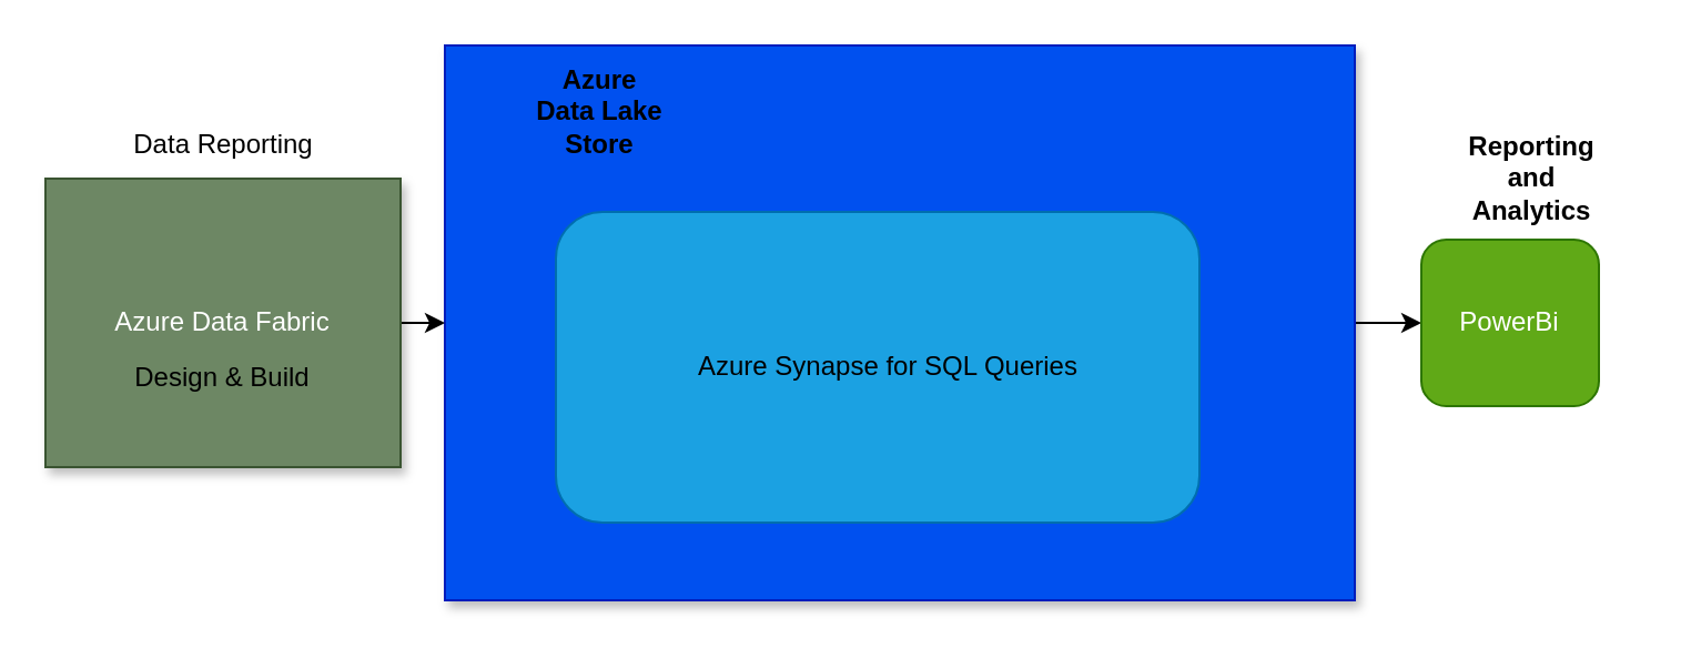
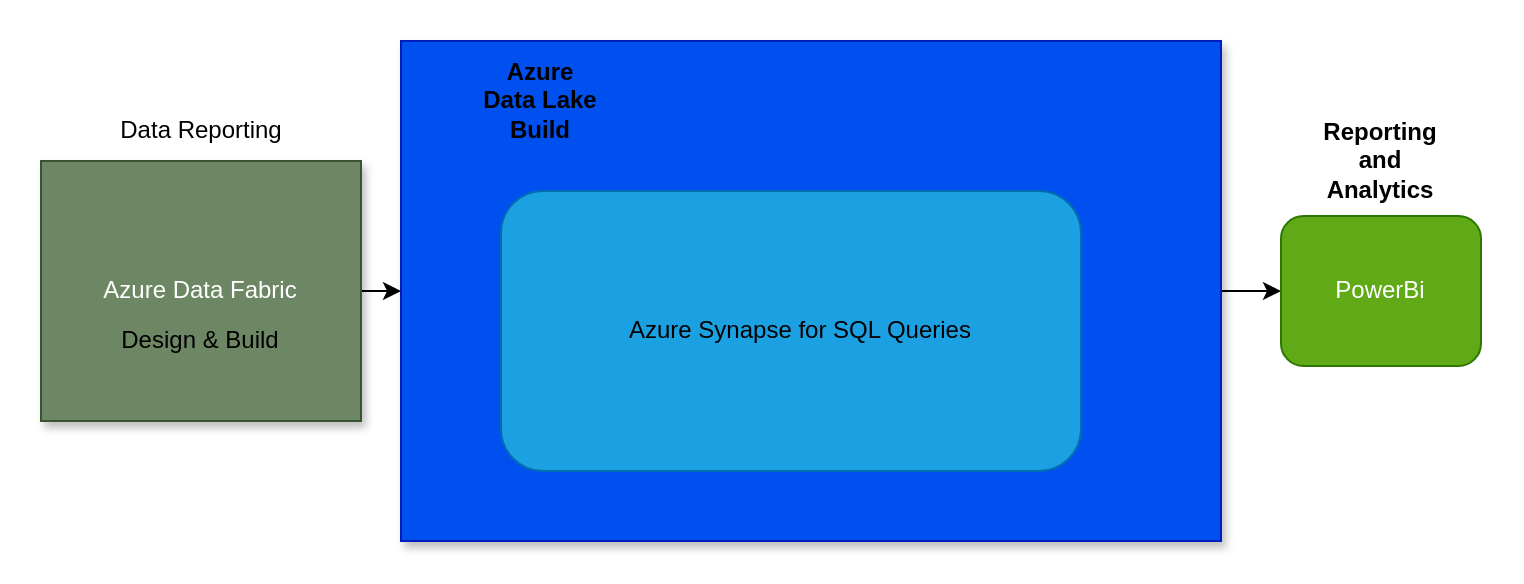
- <mxCell id="8" value="Azure Data Lake Store" style="text;html=1;strokeColor=none;fillColor=none;align=center;verticalAlign=middle;whiteSpace=wrap;rounded=0;fontStyle=1" parent="1" vertex="1"><mxGeometry x="240" y="35" width="60" height="30" as="geometry" /></mxCell>
+ <mxCell id="8" value="Azure Data Lake Build" style="text;html=1;strokeColor=none;fillColor=none;align=center;verticalAlign=middle;whiteSpace=wrap;rounded=0;fontStyle=1" parent="1" vertex="1"><mxGeometry x="240" y="35" width="60" height="30" as="geometry" /></mxCell>
- <mxCell id="5" value="PowerBi" style="rounded=1;whiteSpace=wrap;html=1;fillColor=#60a917;fontColor=#ffffff;strokeColor=#2D7600;" parent="1" vertex="1"><mxGeometry x="640" y="107.5" width="80" height="75" as="geometry" /></mxCell>
+ <mxCell id="5" value="PowerBi" style="rounded=1;whiteSpace=wrap;html=1;fillColor=#60a917;fontColor=#ffffff;strokeColor=#2D7600;" parent="1" vertex="1"><mxGeometry x="640" y="107.5" width="100" height="75" as="geometry" /></mxCell>
